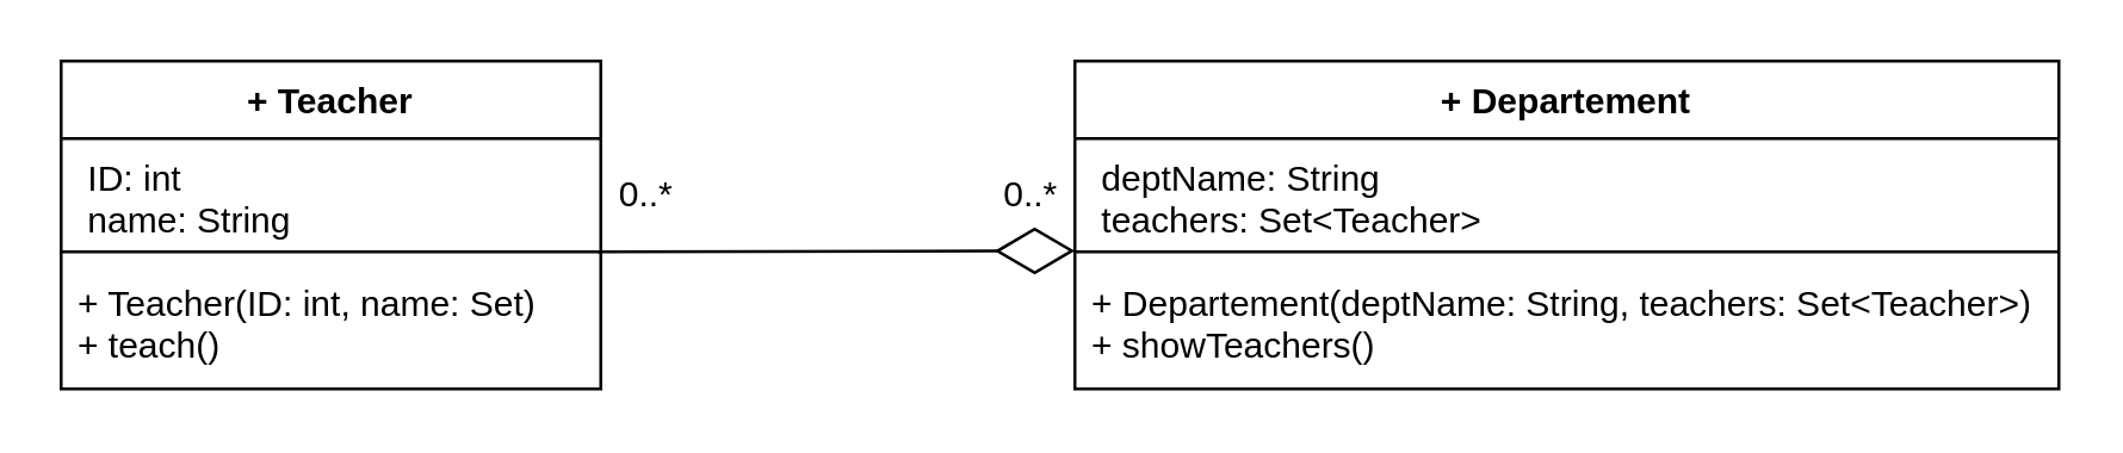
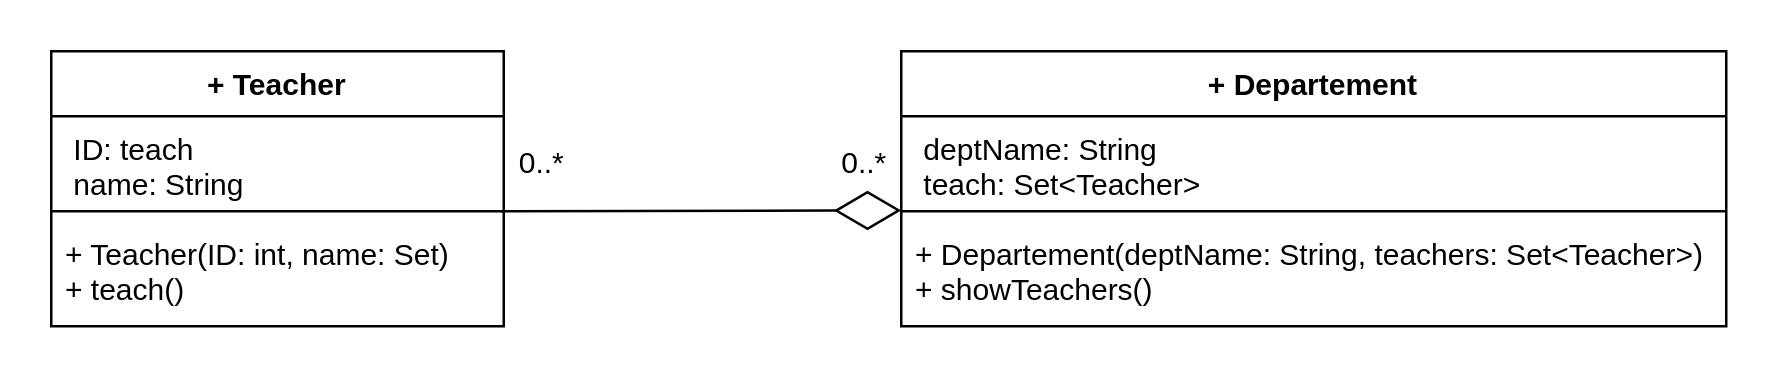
- <mxCell id="3" value="&amp;nbsp;ID: int&lt;div&gt;&amp;nbsp;name: String&lt;/div&gt;" style="text;strokeColor=none;fillColor=none;align=left;verticalAlign=top;spacingLeft=4;spacingRight=4;overflow=hidden;rotatable=0;points=[[0,0.5],[1,0.5]];portConstraint=eastwest;whiteSpace=wrap;html=1;" vertex="1" parent="2"><mxGeometry y="26" width="181" height="34" as="geometry" /></mxCell>
+ <mxCell id="3" value="&amp;nbsp;ID: teach&lt;div&gt;&amp;nbsp;name: String&lt;/div&gt;" style="text;strokeColor=none;fillColor=none;align=left;verticalAlign=top;spacingLeft=4;spacingRight=4;overflow=hidden;rotatable=0;points=[[0,0.5],[1,0.5]];portConstraint=eastwest;whiteSpace=wrap;html=1;" vertex="1" parent="2"><mxGeometry y="26" width="181" height="34" as="geometry" /></mxCell>
- <mxCell id="7" value="&amp;nbsp;deptName: String&lt;div&gt;&amp;nbsp;teachers: Set&amp;lt;Teacher&amp;gt;&lt;/div&gt;" style="text;strokeColor=none;fillColor=none;align=left;verticalAlign=top;spacingLeft=4;spacingRight=4;overflow=hidden;rotatable=0;points=[[0,0.5],[1,0.5]];portConstraint=eastwest;whiteSpace=wrap;html=1;" vertex="1" parent="6"><mxGeometry y="26" width="330" height="34" as="geometry" /></mxCell>
+ <mxCell id="7" value="&amp;nbsp;deptName: String&lt;div&gt;&amp;nbsp;teach: Set&amp;lt;Teacher&amp;gt;&lt;/div&gt;" style="text;strokeColor=none;fillColor=none;align=left;verticalAlign=top;spacingLeft=4;spacingRight=4;overflow=hidden;rotatable=0;points=[[0,0.5],[1,0.5]];portConstraint=eastwest;whiteSpace=wrap;html=1;" vertex="1" parent="6"><mxGeometry y="26" width="330" height="34" as="geometry" /></mxCell>
